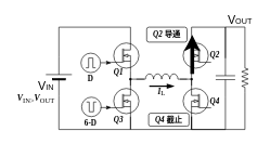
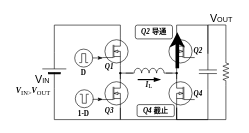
- <mxCell id="40" value="&lt;font face=&quot;Times New Roman&quot;&gt;&lt;b&gt;6-D&lt;/b&gt;&lt;/font&gt;" style="text;html=1;strokeColor=none;fillColor=none;align=center;verticalAlign=middle;whiteSpace=wrap;rounded=0;" parent="1" vertex="1"><mxGeometry x="119" y="178.75" width="40" height="20" as="geometry" /></mxCell>
+ <mxCell id="40" value="&lt;font face=&quot;Times New Roman&quot;&gt;&lt;b&gt;1-D&lt;/b&gt;&lt;/font&gt;" style="text;html=1;strokeColor=none;fillColor=none;align=center;verticalAlign=middle;whiteSpace=wrap;rounded=0;" parent="1" vertex="1"><mxGeometry x="119" y="178.75" width="40" height="20" as="geometry" /></mxCell>
